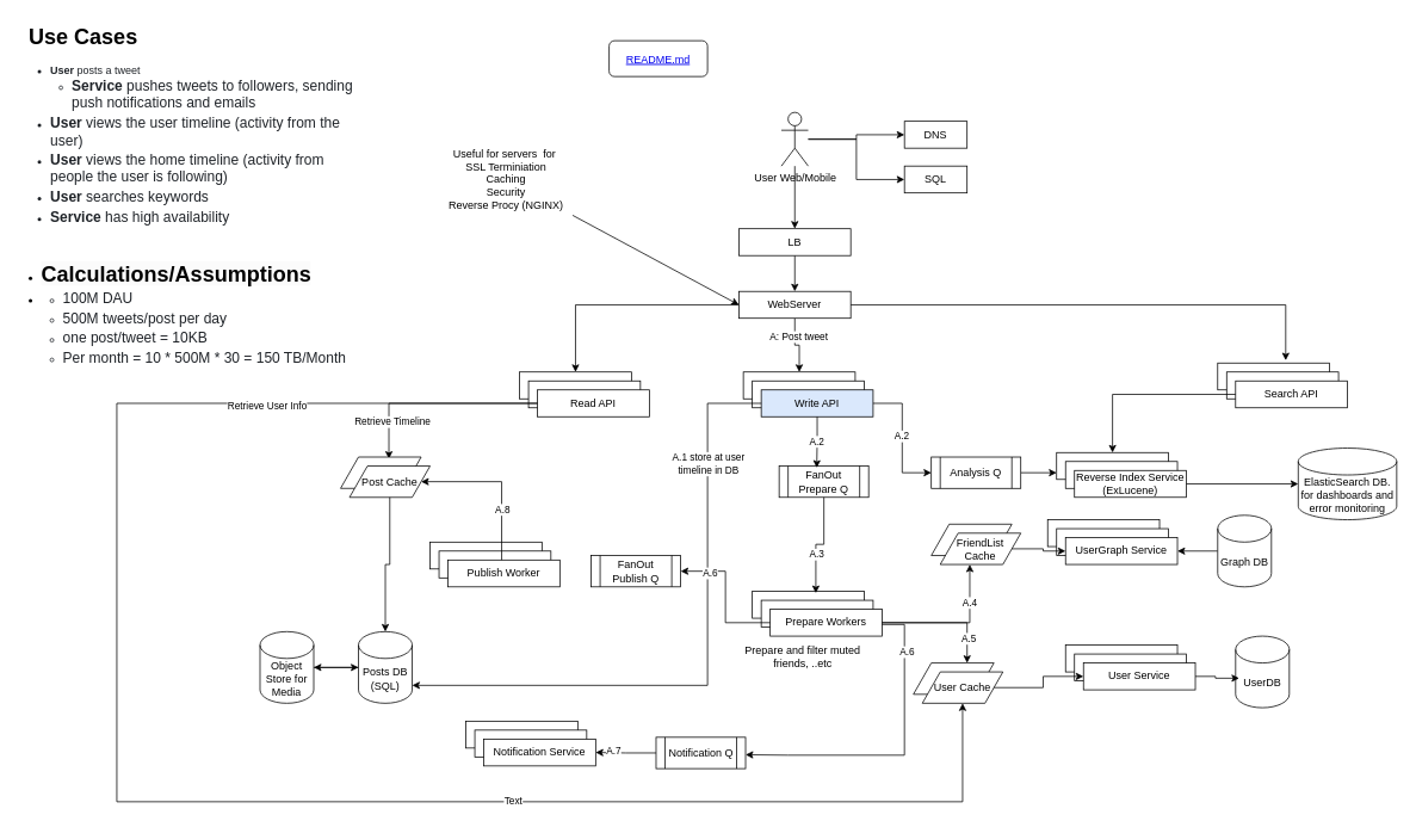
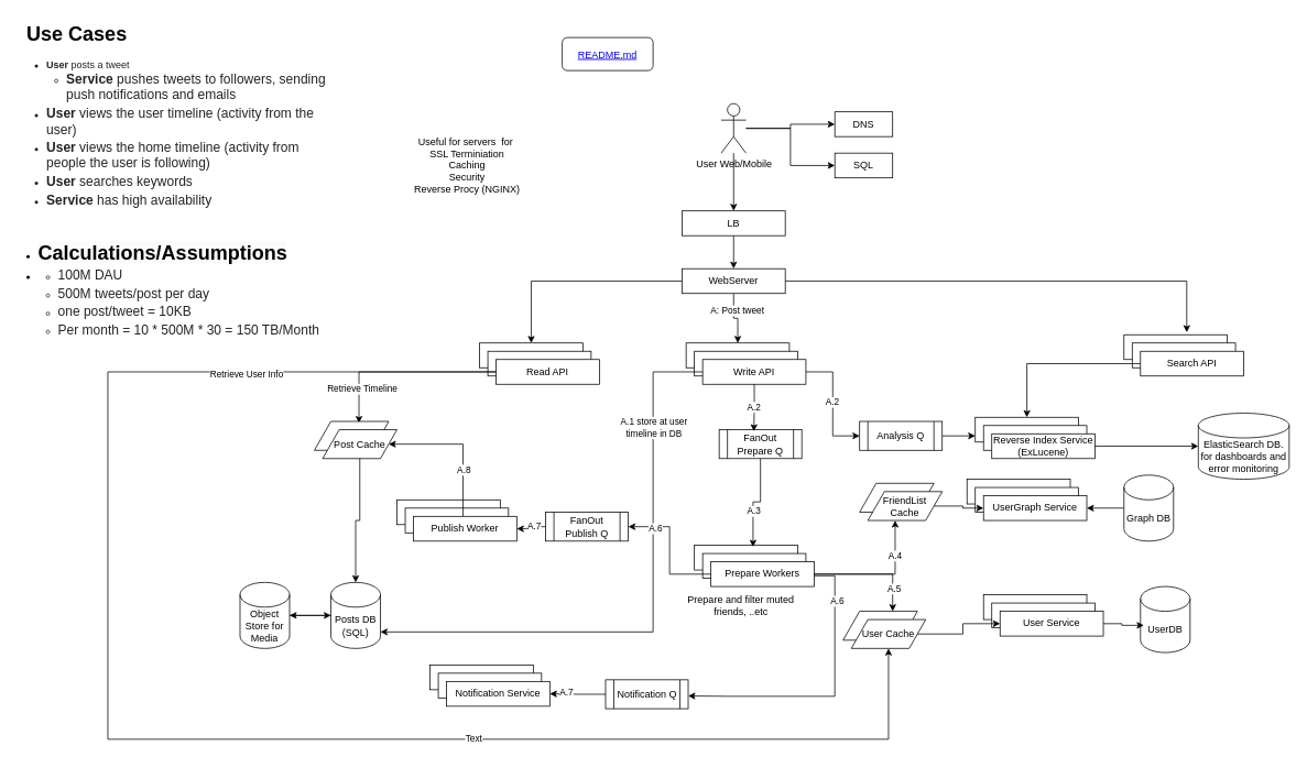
- <mxCell id="15" value="" style="endArrow=classic;html=1;rounded=0;entryX=0;entryY=0.5;entryDx=0;entryDy=0;" parent="1" source="14" target="13" edge="1"><mxGeometry width="50" height="50" relative="1" as="geometry"><mxPoint x="620" y="435" as="sourcePoint" /><mxPoint x="670" y="385" as="targetPoint" /></mxGeometry></mxCell>
- <mxCell id="25" value="Write API" style="rounded=0;whiteSpace=wrap;html=1;fillColor=#dae8fc;" parent="22" vertex="1"><mxGeometry x="20" y="20" width="125" height="30" as="geometry" /></mxCell>
+ <mxCell id="25" value="Write API" style="rounded=0;whiteSpace=wrap;html=1;" parent="22" vertex="1"><mxGeometry x="20" y="20" width="125" height="30" as="geometry" /></mxCell>
+ <mxCell id="76" style="edgeStyle=orthogonalEdgeStyle;rounded=0;orthogonalLoop=1;jettySize=auto;html=1;" parent="1" source="78" target="84" edge="1"><mxGeometry relative="1" as="geometry" /></mxCell>
+ <mxCell id="77" value="A.7" style="edgeLabel;html=1;align=center;verticalAlign=middle;resizable=0;points=[];" parent="76" vertex="1" connectable="0"><mxGeometry x="-0.2" y="-1" relative="1" as="geometry"><mxPoint as="offset" /></mxGeometry></mxCell>
